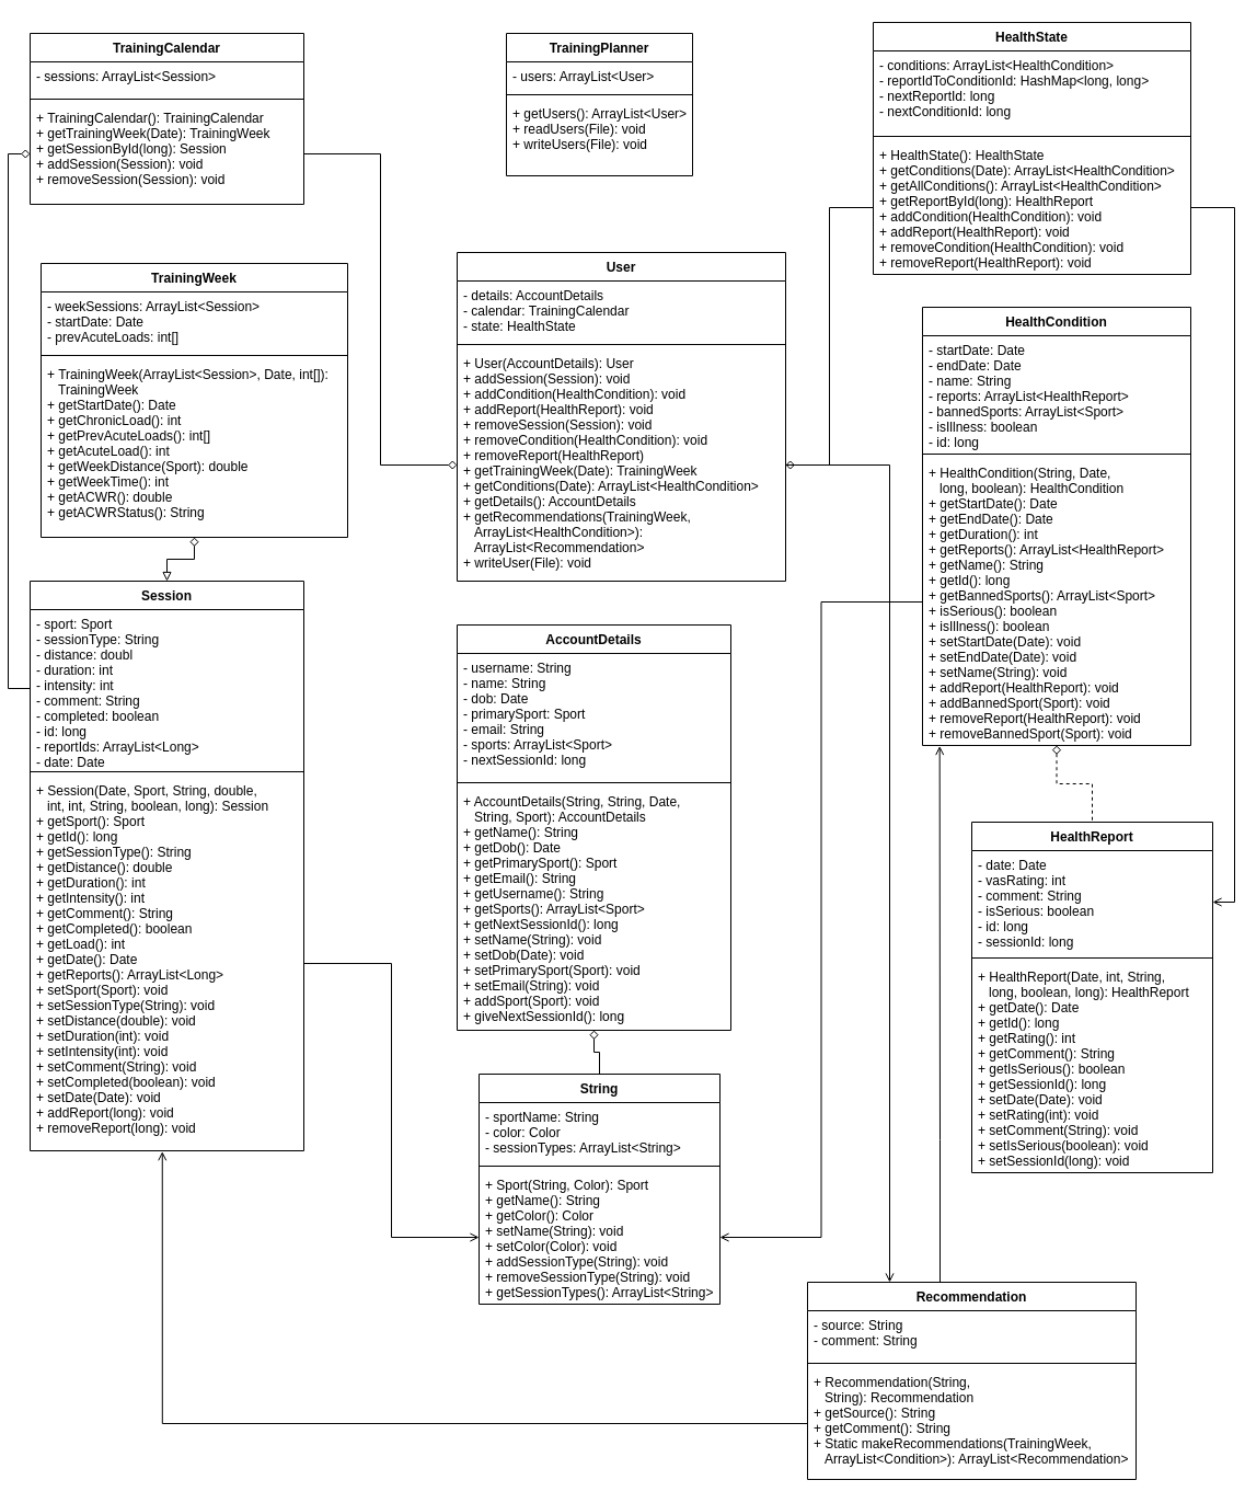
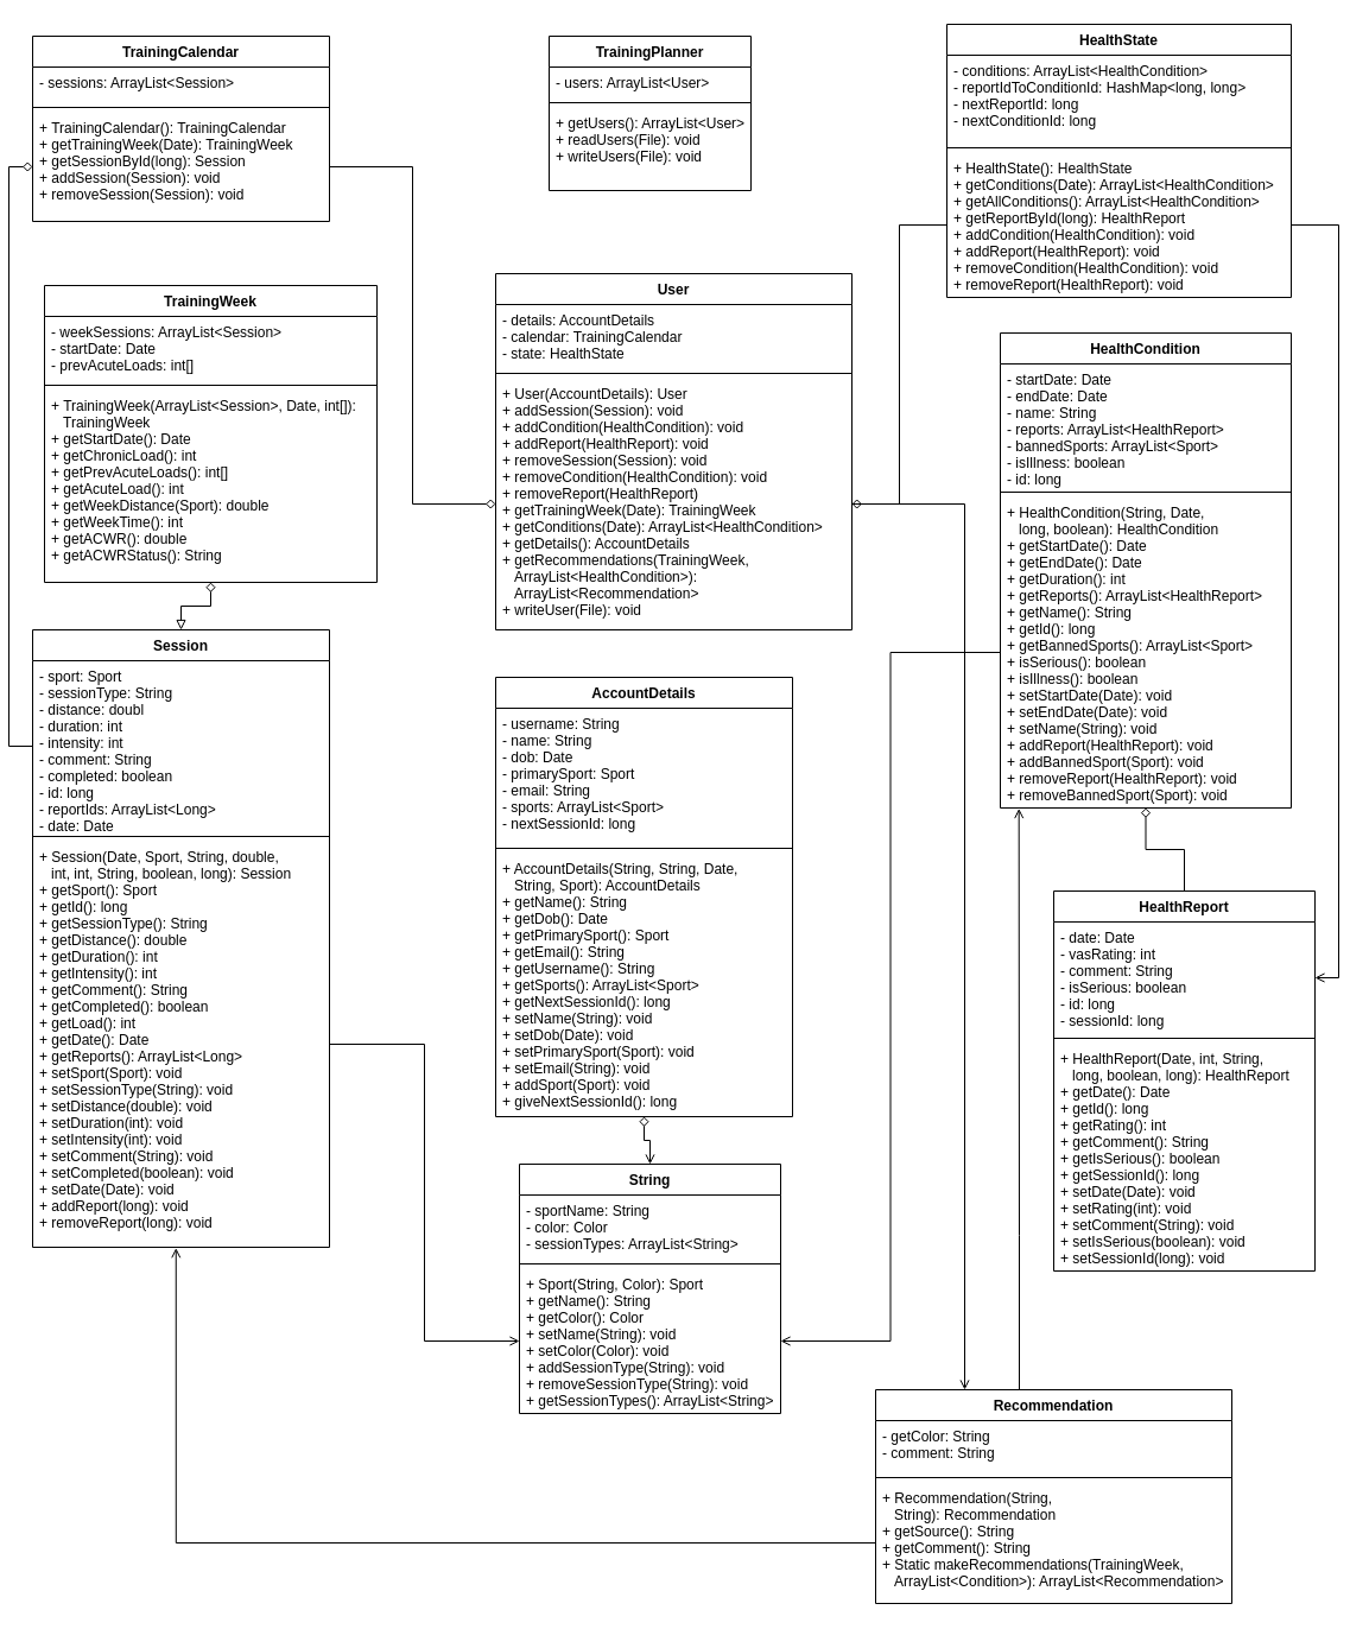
- <mxCell id="27" style="edgeStyle=orthogonalEdgeStyle;rounded=0;orthogonalLoop=1;jettySize=auto;html=1;entryX=0.5;entryY=0;entryDx=0;entryDy=0;startArrow=diamond;startFill=0;endArrow=none;endFill=0;dashed=1;" edge="1" parent="1" source="28" target="43"><mxGeometry relative="1" as="geometry" /></mxCell>
+ <mxCell id="27" style="edgeStyle=orthogonalEdgeStyle;rounded=0;orthogonalLoop=1;jettySize=auto;html=1;entryX=0.5;entryY=0;entryDx=0;entryDy=0;startArrow=diamond;startFill=0;endArrow=none;endFill=0;" edge="1" parent="1" source="28" target="43"><mxGeometry relative="1" as="geometry" /></mxCell>
- <mxCell id="38" style="edgeStyle=orthogonalEdgeStyle;rounded=0;orthogonalLoop=1;jettySize=auto;html=1;entryX=0.5;entryY=0;entryDx=0;entryDy=0;startArrow=diamond;startFill=0;endArrow=none;endFill=0;" edge="1" parent="1" source="39" target="19"><mxGeometry relative="1" as="geometry" /></mxCell>
+ <mxCell id="38" style="edgeStyle=orthogonalEdgeStyle;rounded=0;orthogonalLoop=1;jettySize=auto;html=1;entryX=0.5;entryY=0;entryDx=0;entryDy=0;startArrow=diamond;startFill=0;endArrow=open;endFill=0;" edge="1" parent="1" source="39" target="19"><mxGeometry relative="1" as="geometry" /></mxCell>
- <mxCell id="35" value="- source: String&#10;- comment: String" style="text;strokeColor=none;fillColor=none;align=left;verticalAlign=top;spacingLeft=4;spacingRight=4;overflow=hidden;rotatable=0;points=[[0,0.5],[1,0.5]];portConstraint=eastwest;" parent="34" vertex="1"><mxGeometry y="26" width="300" height="44" as="geometry" /></mxCell>
+ <mxCell id="35" value="- getColor: String&#10;- comment: String" style="text;strokeColor=none;fillColor=none;align=left;verticalAlign=top;spacingLeft=4;spacingRight=4;overflow=hidden;rotatable=0;points=[[0,0.5],[1,0.5]];portConstraint=eastwest;" parent="34" vertex="1"><mxGeometry y="26" width="300" height="44" as="geometry" /></mxCell>
